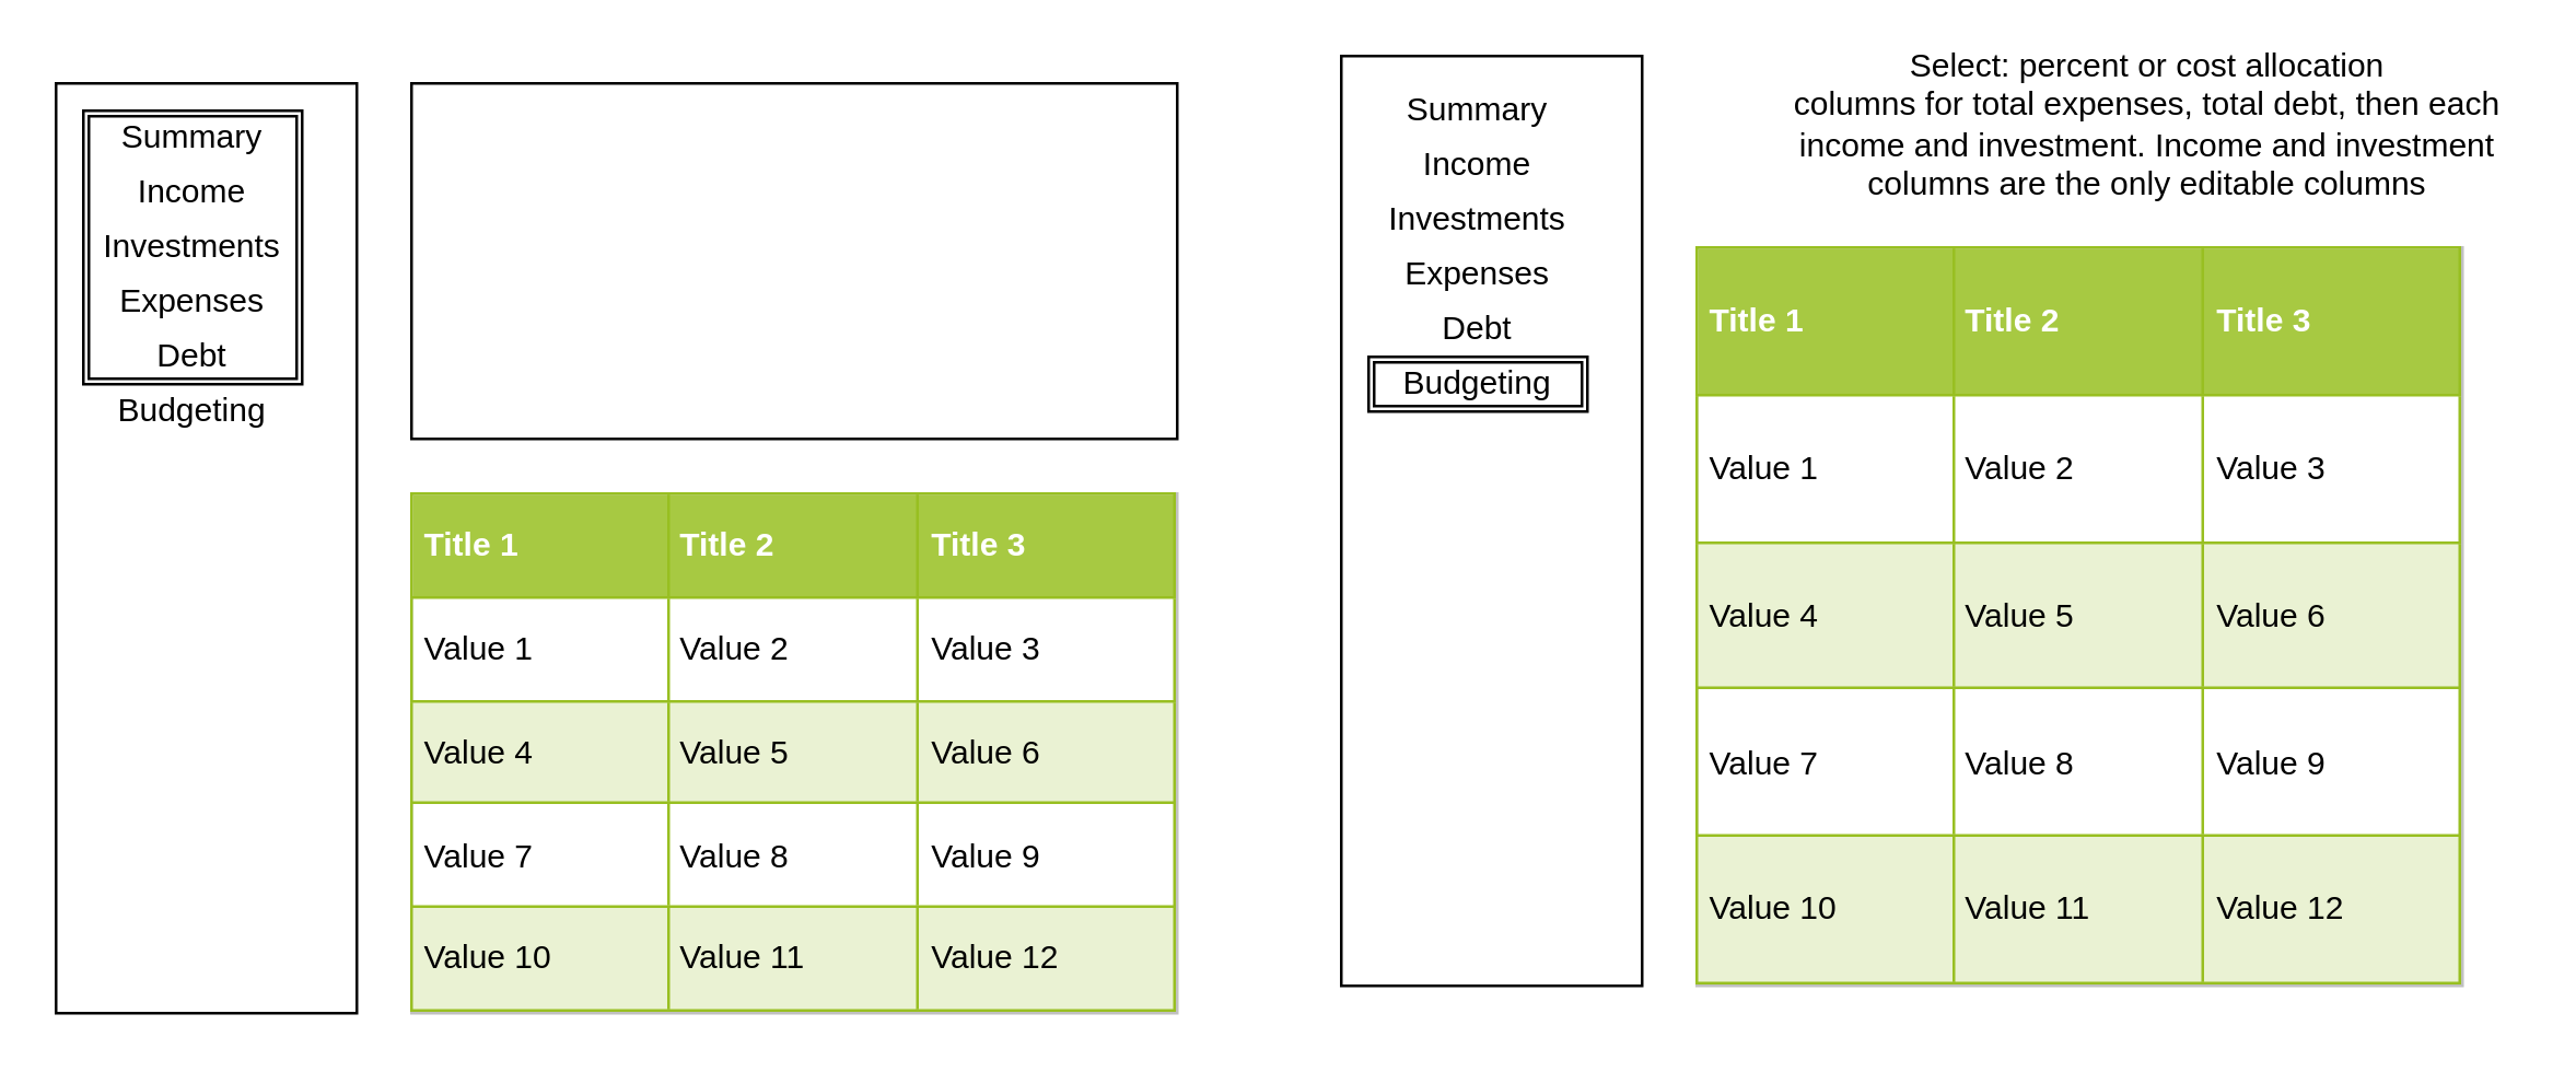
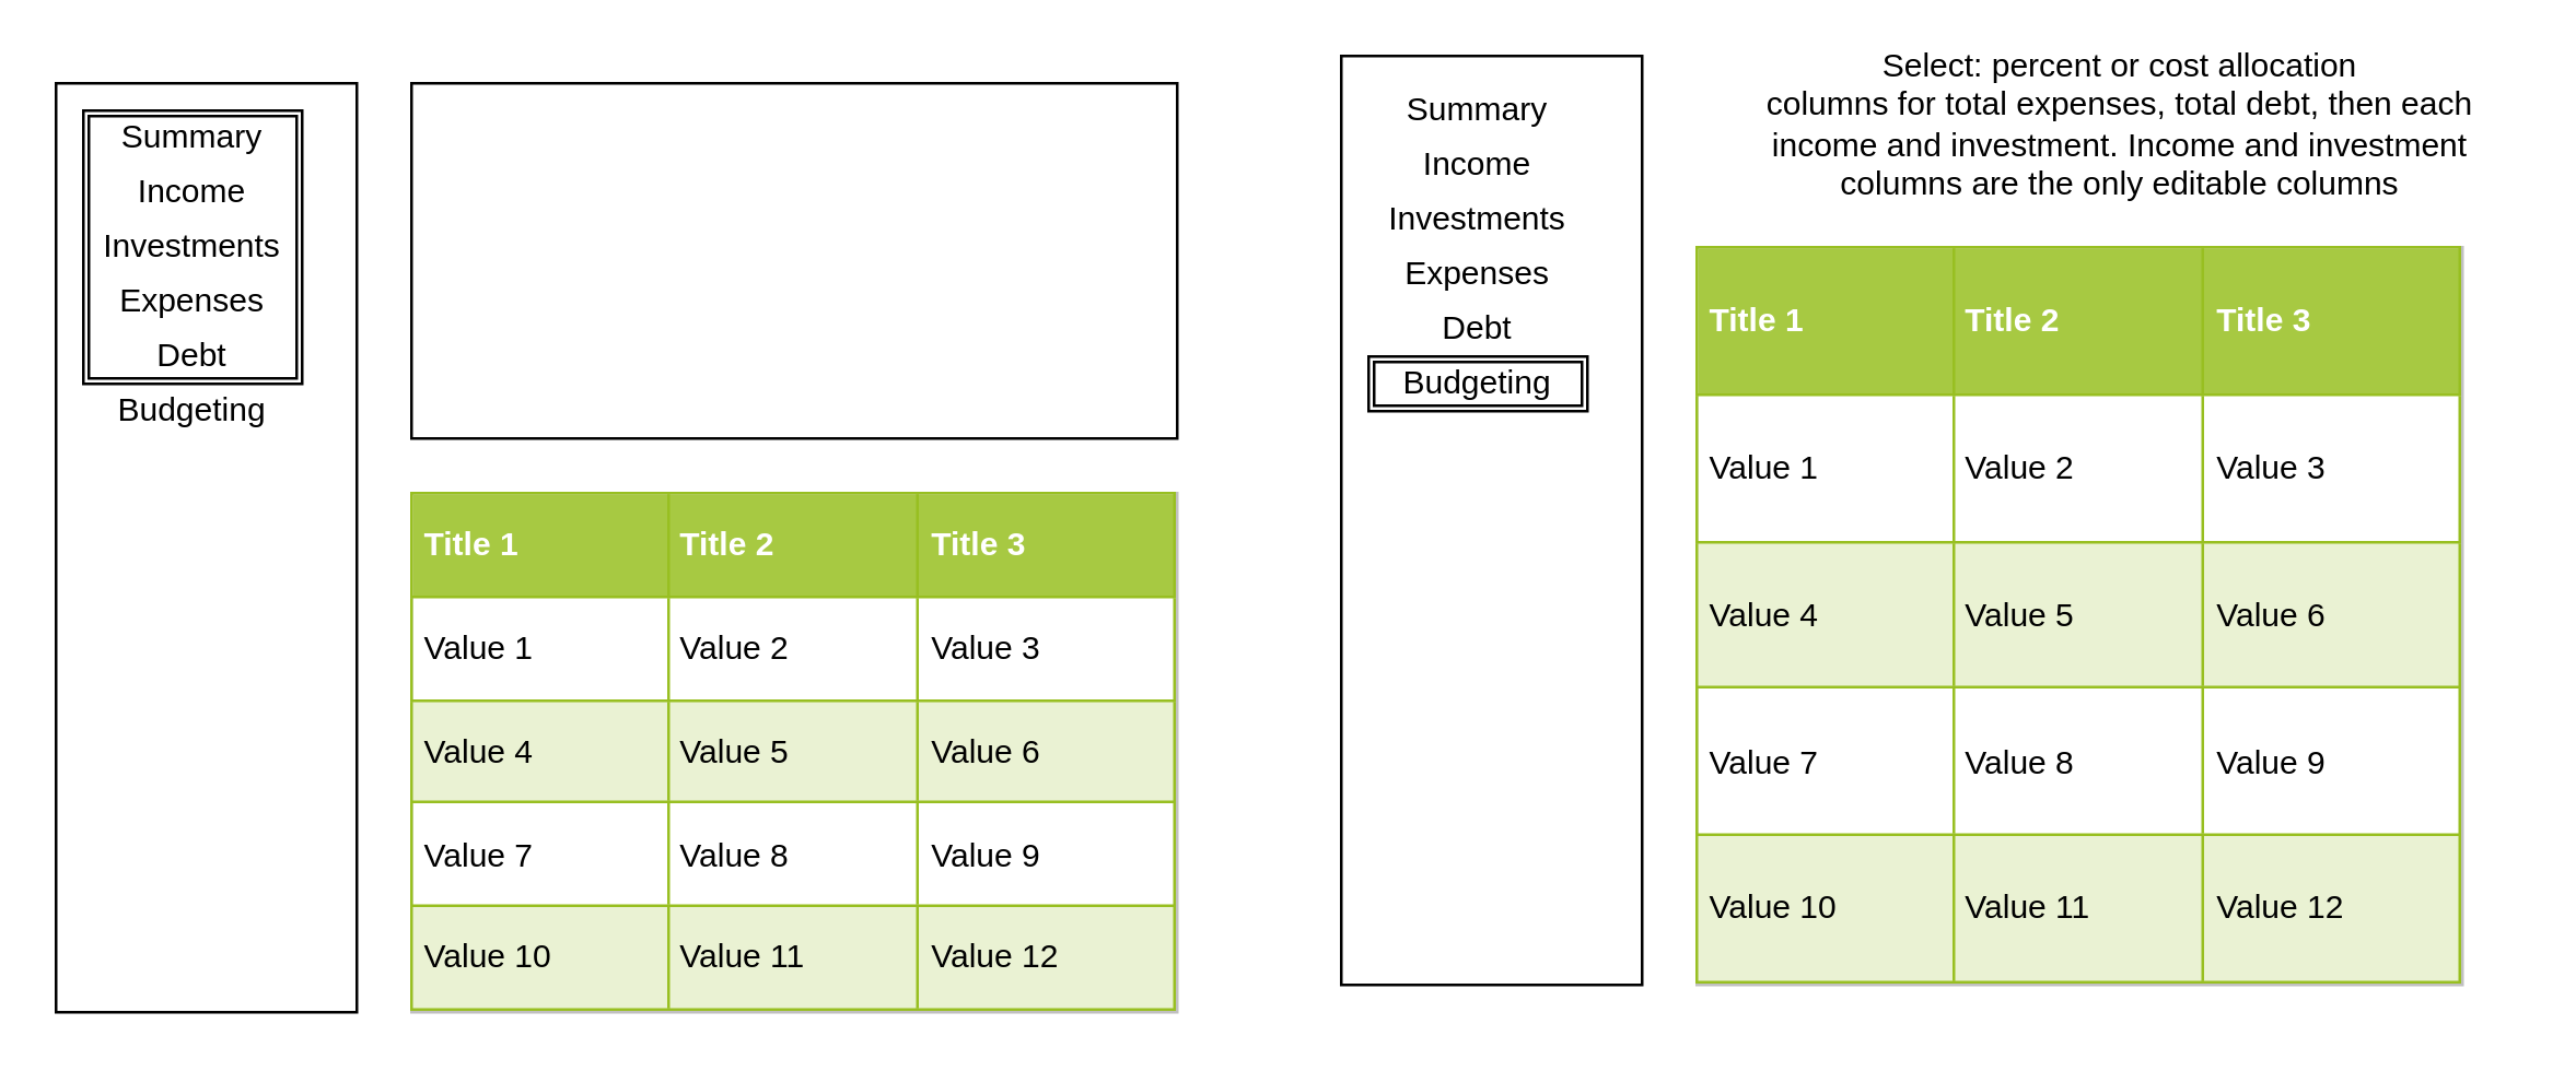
- <mxCell id="21" value="Select: percent or cost allocation&lt;br&gt;columns for total expenses, total debt, then each income and investment. Income and investment columns are the only editable columns" style="text;html=1;strokeColor=none;fillColor=none;align=center;verticalAlign=middle;whiteSpace=wrap;rounded=0;" vertex="1" parent="1"><mxGeometry x="650" y="20" width="270" height="50" as="geometry" /></mxCell>
+ <mxCell id="21" value="Select: percent or cost allocation&lt;br&gt;columns for total expenses, total debt, then each income and investment. Income and investment columns are the only editable columns" style="text;html=1;strokeColor=none;fillColor=none;align=center;verticalAlign=middle;whiteSpace=wrap;rounded=0;" vertex="1" parent="1"><mxGeometry x="640" y="20" width="270" height="50" as="geometry" /></mxCell>
